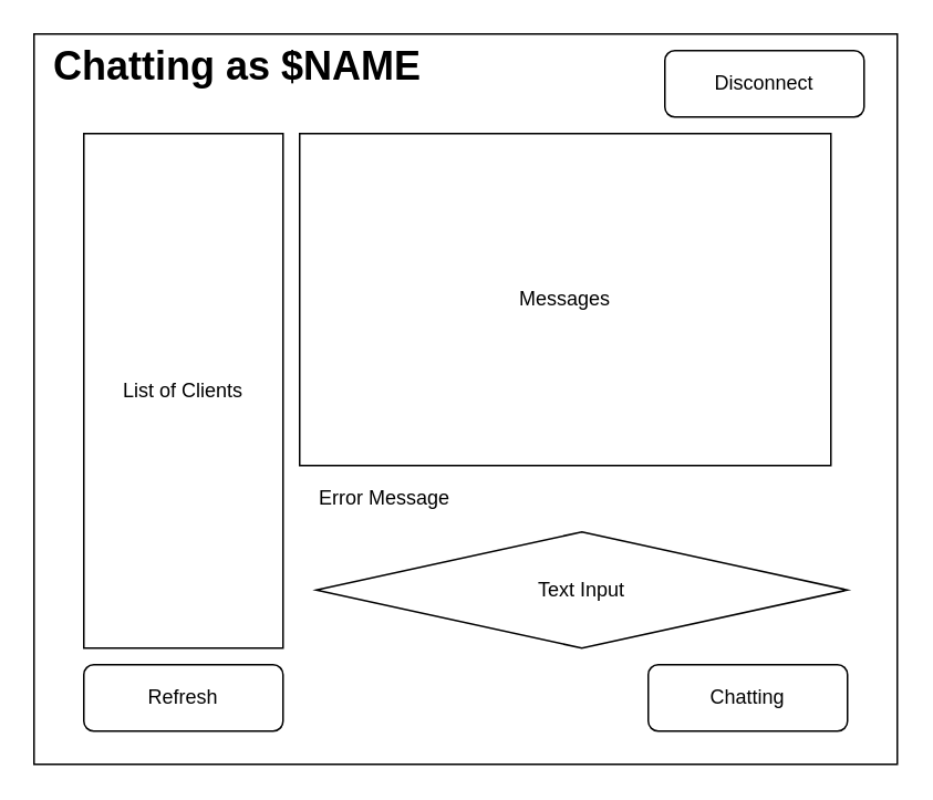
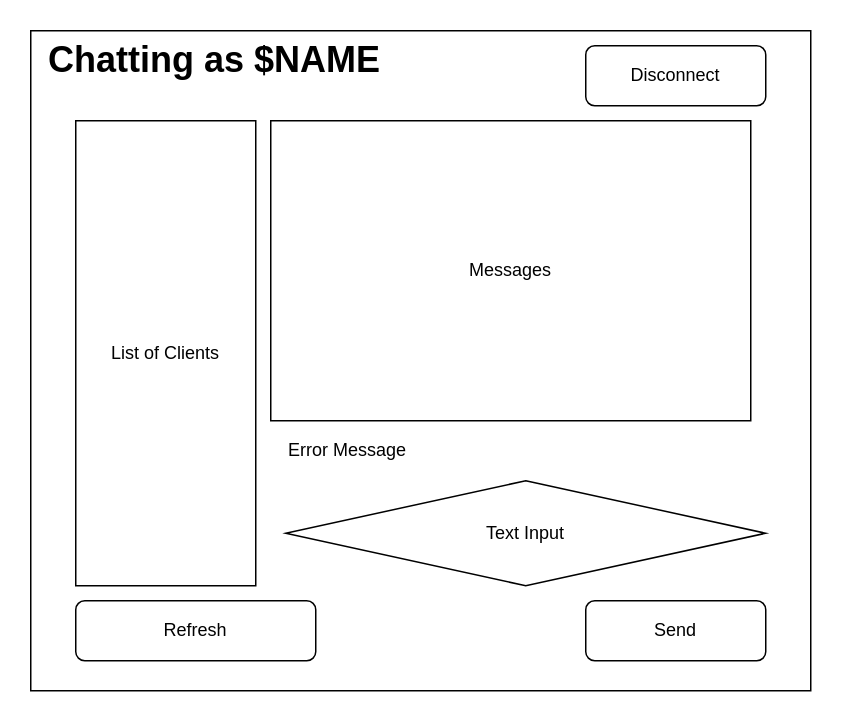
- <mxCell id="7" value="Disconnect" style="rounded=1;whiteSpace=wrap;html=1;" parent="1" vertex="1"><mxGeometry x="400" y="30" width="120" height="40" as="geometry" /></mxCell>
+ <mxCell id="7" value="Disconnect" style="rounded=1;whiteSpace=wrap;html=1;" parent="1" vertex="1"><mxGeometry x="390" y="30" width="120" height="40" as="geometry" /></mxCell>
- <mxCell id="6" value="Refresh" style="rounded=1;whiteSpace=wrap;html=1;" parent="1" vertex="1"><mxGeometry x="50" y="400" width="120" height="40" as="geometry" /></mxCell>
+ <mxCell id="6" value="Refresh" style="rounded=1;whiteSpace=wrap;html=1;" parent="1" vertex="1"><mxGeometry x="50" y="400" width="160" height="40" as="geometry" /></mxCell>
- <mxCell id="9" value="Chatting" style="rounded=1;whiteSpace=wrap;html=1;" parent="1" vertex="1"><mxGeometry x="390" y="400" width="120" height="40" as="geometry" /></mxCell>
+ <mxCell id="9" value="Send" style="rounded=1;whiteSpace=wrap;html=1;" parent="1" vertex="1"><mxGeometry x="390" y="400" width="120" height="40" as="geometry" /></mxCell>
